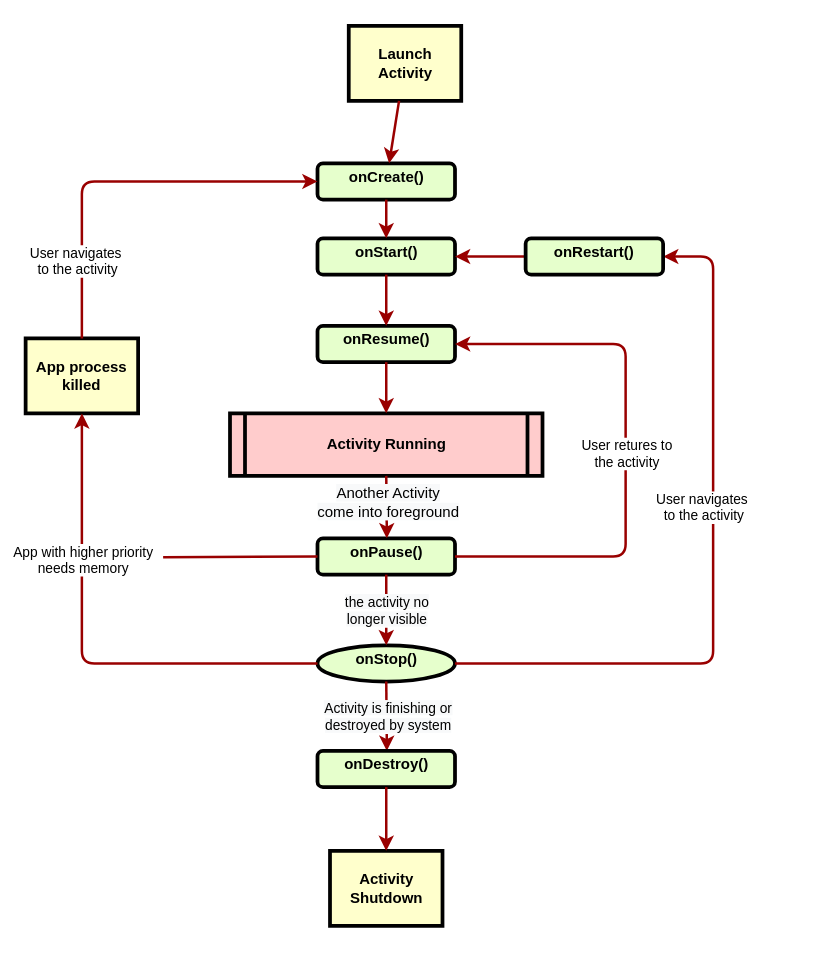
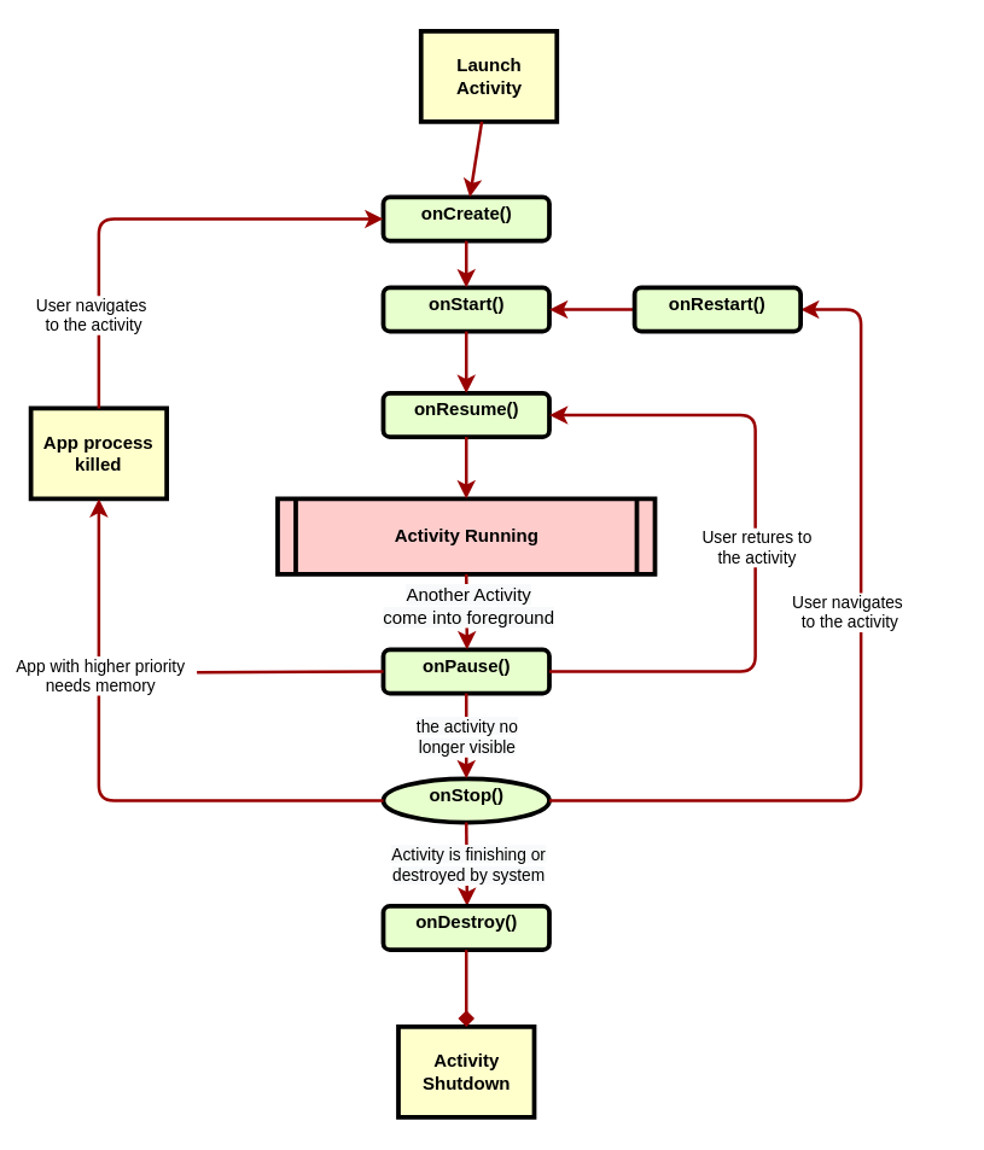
- <mxCell id="35" value="" style="edgeStyle=none;noEdgeStyle=1;strokeColor=#990000;strokeWidth=2;exitX=0.5;exitY=1;exitDx=0;exitDy=0;" edge="1" parent="1" source="22" target="34"><mxGeometry width="100" height="100" relative="1" as="geometry"><mxPoint x="661.5" y="480" as="sourcePoint" /><mxPoint x="530" y="630" as="targetPoint" /></mxGeometry></mxCell>
+ <mxCell id="35" value="" style="edgeStyle=none;noEdgeStyle=1;strokeColor=#990000;strokeWidth=2;exitX=0.5;exitY=1;exitDx=0;exitDy=0;endArrow=diamond;" edge="1" parent="1" source="22" target="34"><mxGeometry width="100" height="100" relative="1" as="geometry"><mxPoint x="661.5" y="480" as="sourcePoint" /><mxPoint x="530" y="630" as="targetPoint" /></mxGeometry></mxCell>
